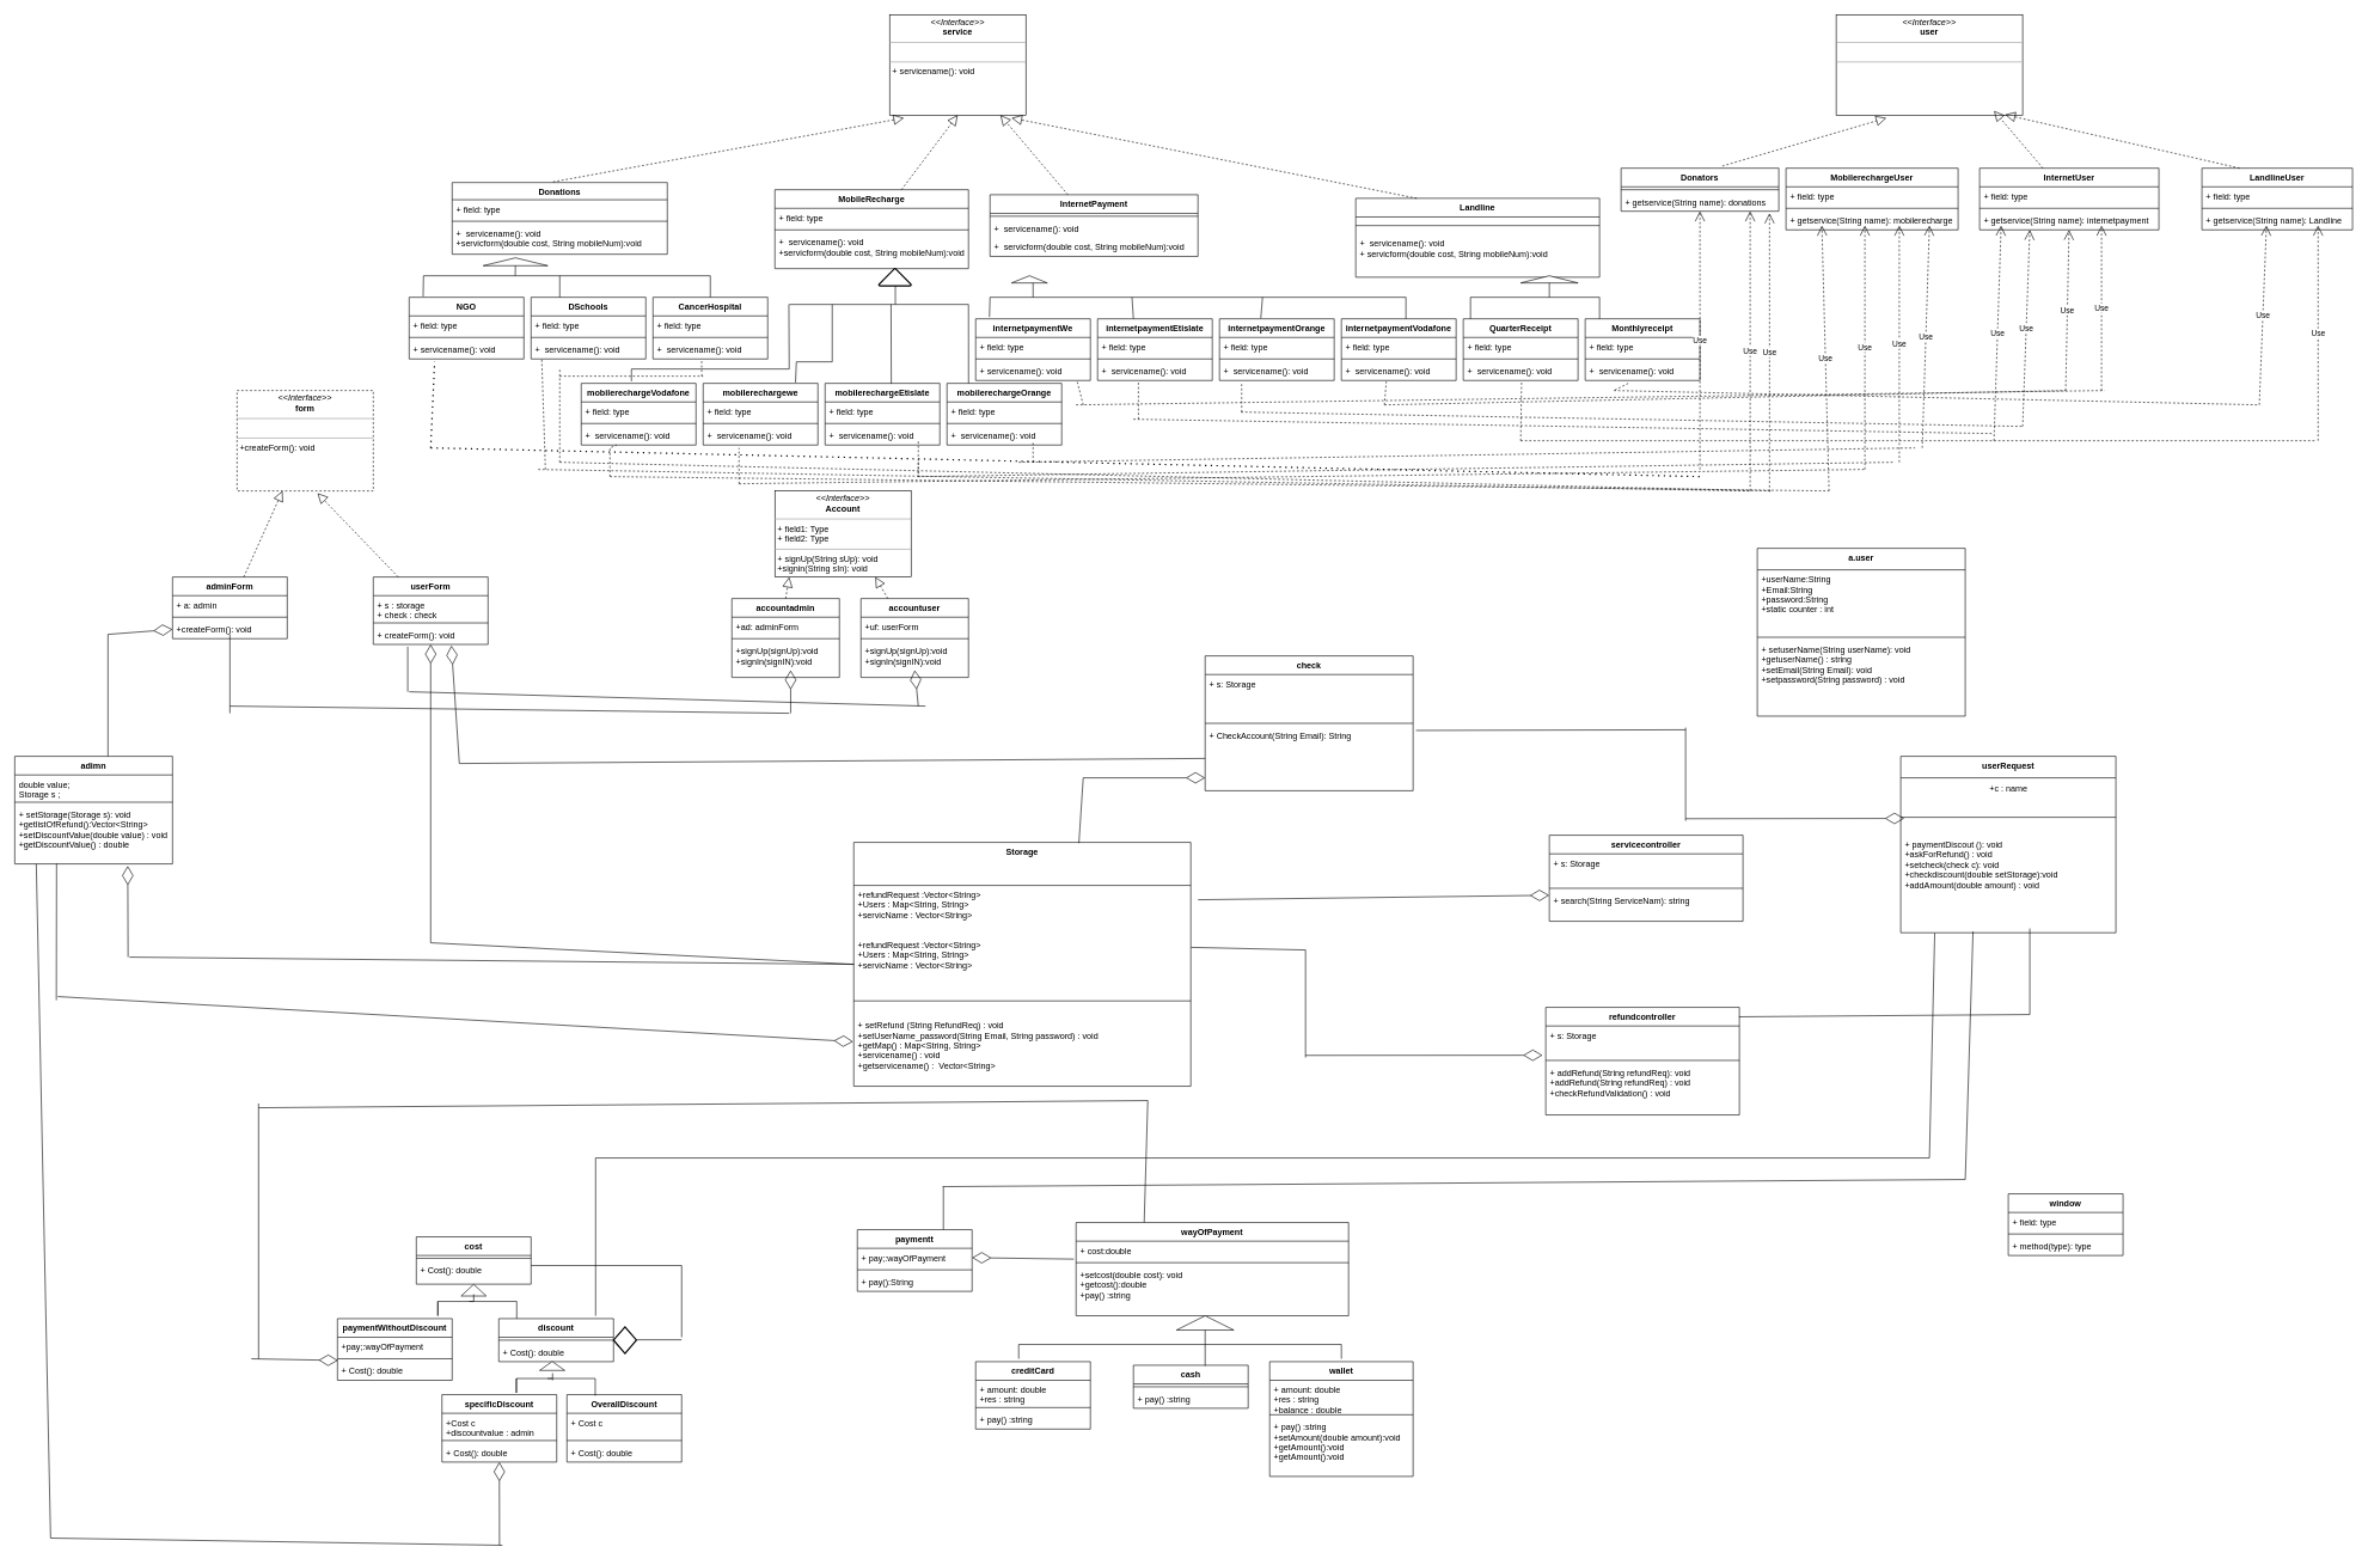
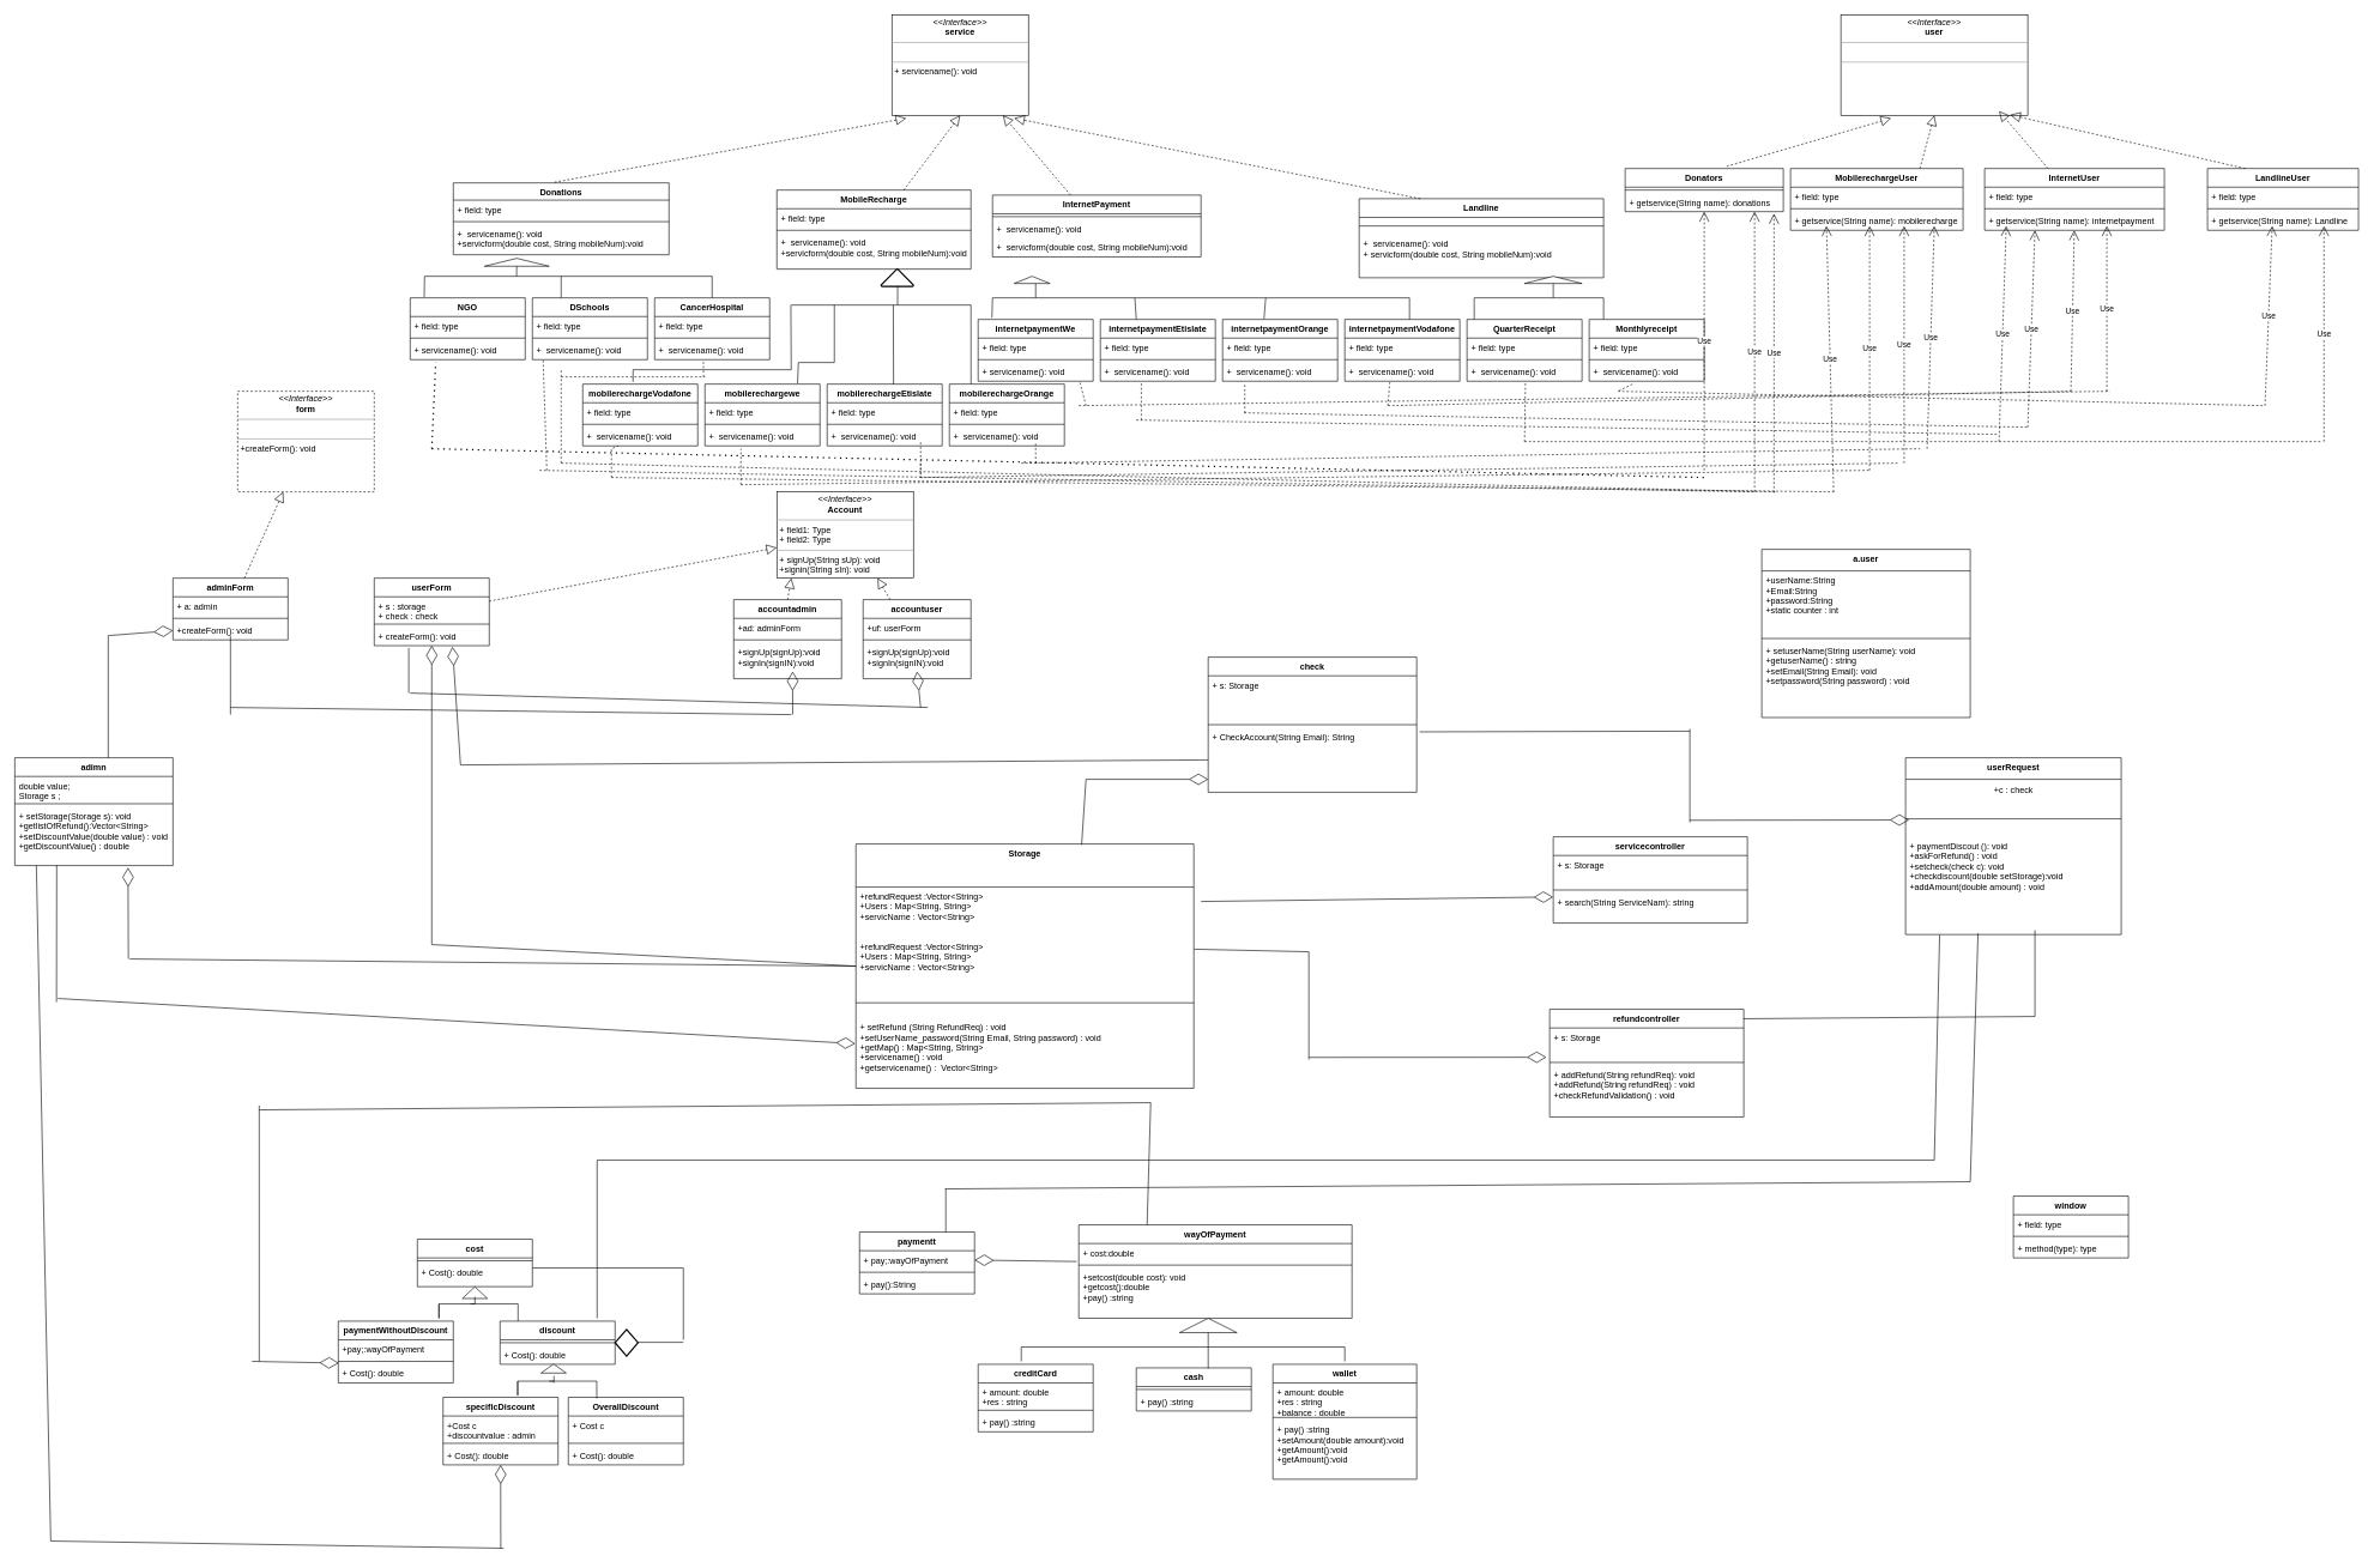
+ <mxCell id="214" value="" style="endArrow=block;dashed=1;endFill=0;endSize=12;html=1;rounded=0;entryX=0.5;entryY=1;entryDx=0;entryDy=0;exitX=0.75;exitY=0;exitDx=0;exitDy=0;" parent="1" source="29" target="206" edge="1"><mxGeometry width="160" relative="1" as="geometry"><mxPoint x="2800" y="264" as="sourcePoint" /><mxPoint x="2960" y="264" as="targetPoint" /></mxGeometry></mxCell>
- <mxCell id="226" value="" style="endArrow=block;dashed=1;endFill=0;endSize=12;html=1;rounded=0;entryX=0.59;entryY=1.022;entryDx=0;entryDy=0;entryPerimeter=0;" parent="1" source="159" target="228" edge="1"><mxGeometry width="160" relative="1" as="geometry"><mxPoint x="1140" y="844" as="sourcePoint" /><mxPoint x="450" y="674" as="targetPoint" /></mxGeometry></mxCell>
+ <mxCell id="226" value="" style="endArrow=block;dashed=1;endFill=0;endSize=12;html=1;rounded=0;" parent="1" source="159" target="167" edge="1"><mxGeometry width="160" relative="1" as="geometry"><mxPoint x="1140" y="844" as="sourcePoint" /><mxPoint x="450" y="674" as="targetPoint" /></mxGeometry></mxCell>
- <mxCell id="255" value="+c : name" style="text;html=1;align=center;verticalAlign=middle;resizable=0;points=[];autosize=1;strokeColor=none;fillColor=none;" parent="254" vertex="1"><mxGeometry y="30" width="300" height="30" as="geometry" /></mxCell>
+ <mxCell id="255" value="+c : check" style="text;html=1;align=center;verticalAlign=middle;resizable=0;points=[];autosize=1;strokeColor=none;fillColor=none;" parent="254" vertex="1"><mxGeometry y="30" width="300" height="30" as="geometry" /></mxCell>
